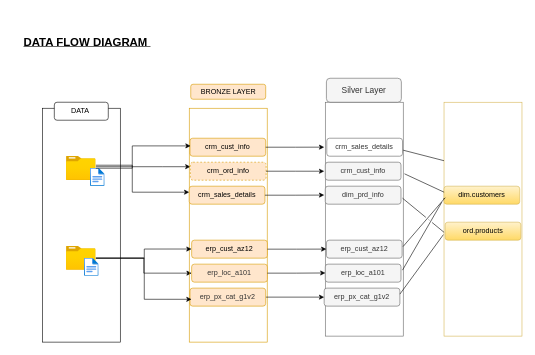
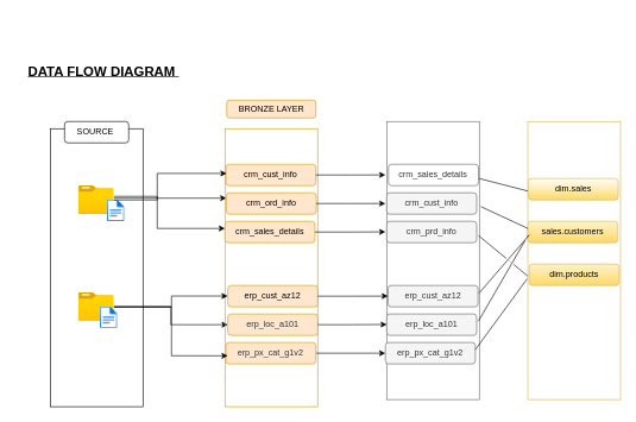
- <mxCell id="2" value="&lt;font style=&quot;font-size: 19px;&quot;&gt;&lt;b&gt;&lt;u&gt;DATA FLOW DIAGRAM&amp;nbsp;&lt;/u&gt;&lt;/b&gt;&lt;/font&gt;" style="text;html=1;align=center;verticalAlign=middle;whiteSpace=wrap;rounded=0;" parent="1" vertex="1"><mxGeometry y="20" width="250" height="100" as="geometry" x="20" /></mxCell>
+ <mxCell id="2" value="&lt;font style=&quot;font-size: 19px;&quot;&gt;&lt;b&gt;&lt;u&gt;DATA FLOW DIAGRAM&amp;nbsp;&lt;/u&gt;&lt;/b&gt;&lt;/font&gt;" style="text;html=1;align=center;verticalAlign=middle;whiteSpace=wrap;rounded=0;" parent="1" vertex="1"><mxGeometry x="20" y="50" width="250" height="100" as="geometry" /></mxCell>
- <mxCell id="25" value="&lt;font style=&quot;font-size: 14px;&quot;&gt;Silver Layer&lt;/font&gt;" style="rounded=1;whiteSpace=wrap;html=1;fillColor=#f5f5f5;strokeColor=#666666;fontColor=#333333;" parent="1" vertex="1"><mxGeometry x="543.75" y="130" width="125" height="40" as="geometry" /></mxCell>
- <mxCell id="4" value="DATA&amp;nbsp;" style="rounded=1;whiteSpace=wrap;html=1;" parent="1" vertex="1"><mxGeometry x="90" y="170" width="90" height="30" as="geometry" /></mxCell>
+ <mxCell id="4" value="SOURCE&amp;nbsp;" style="rounded=1;whiteSpace=wrap;html=1;" parent="1" vertex="1"><mxGeometry x="90" y="170" width="90" height="30" as="geometry" /></mxCell>
+ <mxCell id="38" value="dim.sales" style="rounded=1;whiteSpace=wrap;html=1;fillColor=default;strokeColor=#d6b656;gradientColor=#ffd966;" vertex="1" parent="1"><mxGeometry x="740.5" y="250" width="126.25" height="30" as="geometry" /></mxCell>
- <mxCell id="15" value="crm_ord_info" style="rounded=1;whiteSpace=wrap;html=1;fillColor=#ffe6cc;strokeColor=#d79b00;dashed=1;" parent="1" vertex="1"><mxGeometry x="316.88" y="270" width="126.25" height="30" as="geometry" /></mxCell>
+ <mxCell id="15" value="crm_ord_info" style="rounded=1;whiteSpace=wrap;html=1;fillColor=#ffe6cc;strokeColor=#d79b00;" parent="1" vertex="1"><mxGeometry x="316.88" y="270" width="126.25" height="30" as="geometry" /></mxCell>
- <mxCell id="28" value="dim_prd_info" style="rounded=1;whiteSpace=wrap;html=1;fillColor=#f5f5f5;strokeColor=#666666;fontColor=#333333;" parent="1" vertex="1"><mxGeometry x="541.87" y="310" width="126.25" height="30" as="geometry" /></mxCell>
+ <mxCell id="28" value="crm_prd_info" style="rounded=1;whiteSpace=wrap;html=1;fillColor=#f5f5f5;strokeColor=#666666;fontColor=#333333;" parent="1" vertex="1"><mxGeometry x="541.87" y="310" width="126.25" height="30" as="geometry" /></mxCell>
- <mxCell id="39" value="dim.customers" style="rounded=1;whiteSpace=wrap;html=1;fillColor=#fff2cc;strokeColor=#d6b656;gradientColor=#ffd966;" vertex="1" parent="1"><mxGeometry x="739.87" y="310" width="126.25" height="30" as="geometry" /></mxCell>
+ <mxCell id="39" value="sales.customers" style="rounded=1;whiteSpace=wrap;html=1;fillColor=#fff2cc;strokeColor=#d6b656;gradientColor=#ffd966;" vertex="1" parent="1"><mxGeometry x="739.87" y="310" width="126.25" height="30" as="geometry" /></mxCell>
- <mxCell id="40" value="ord.products" style="rounded=1;whiteSpace=wrap;html=1;fillColor=#fff2cc;strokeColor=#d6b656;gradientColor=#ffd966;" vertex="1" parent="1"><mxGeometry x="741.75" y="370" width="126.25" height="30" as="geometry" /></mxCell>
+ <mxCell id="40" value="dim.products" style="rounded=1;whiteSpace=wrap;html=1;fillColor=#fff2cc;strokeColor=#d6b656;gradientColor=#ffd966;" vertex="1" parent="1"><mxGeometry x="741.75" y="370" width="126.25" height="30" as="geometry" /></mxCell>
